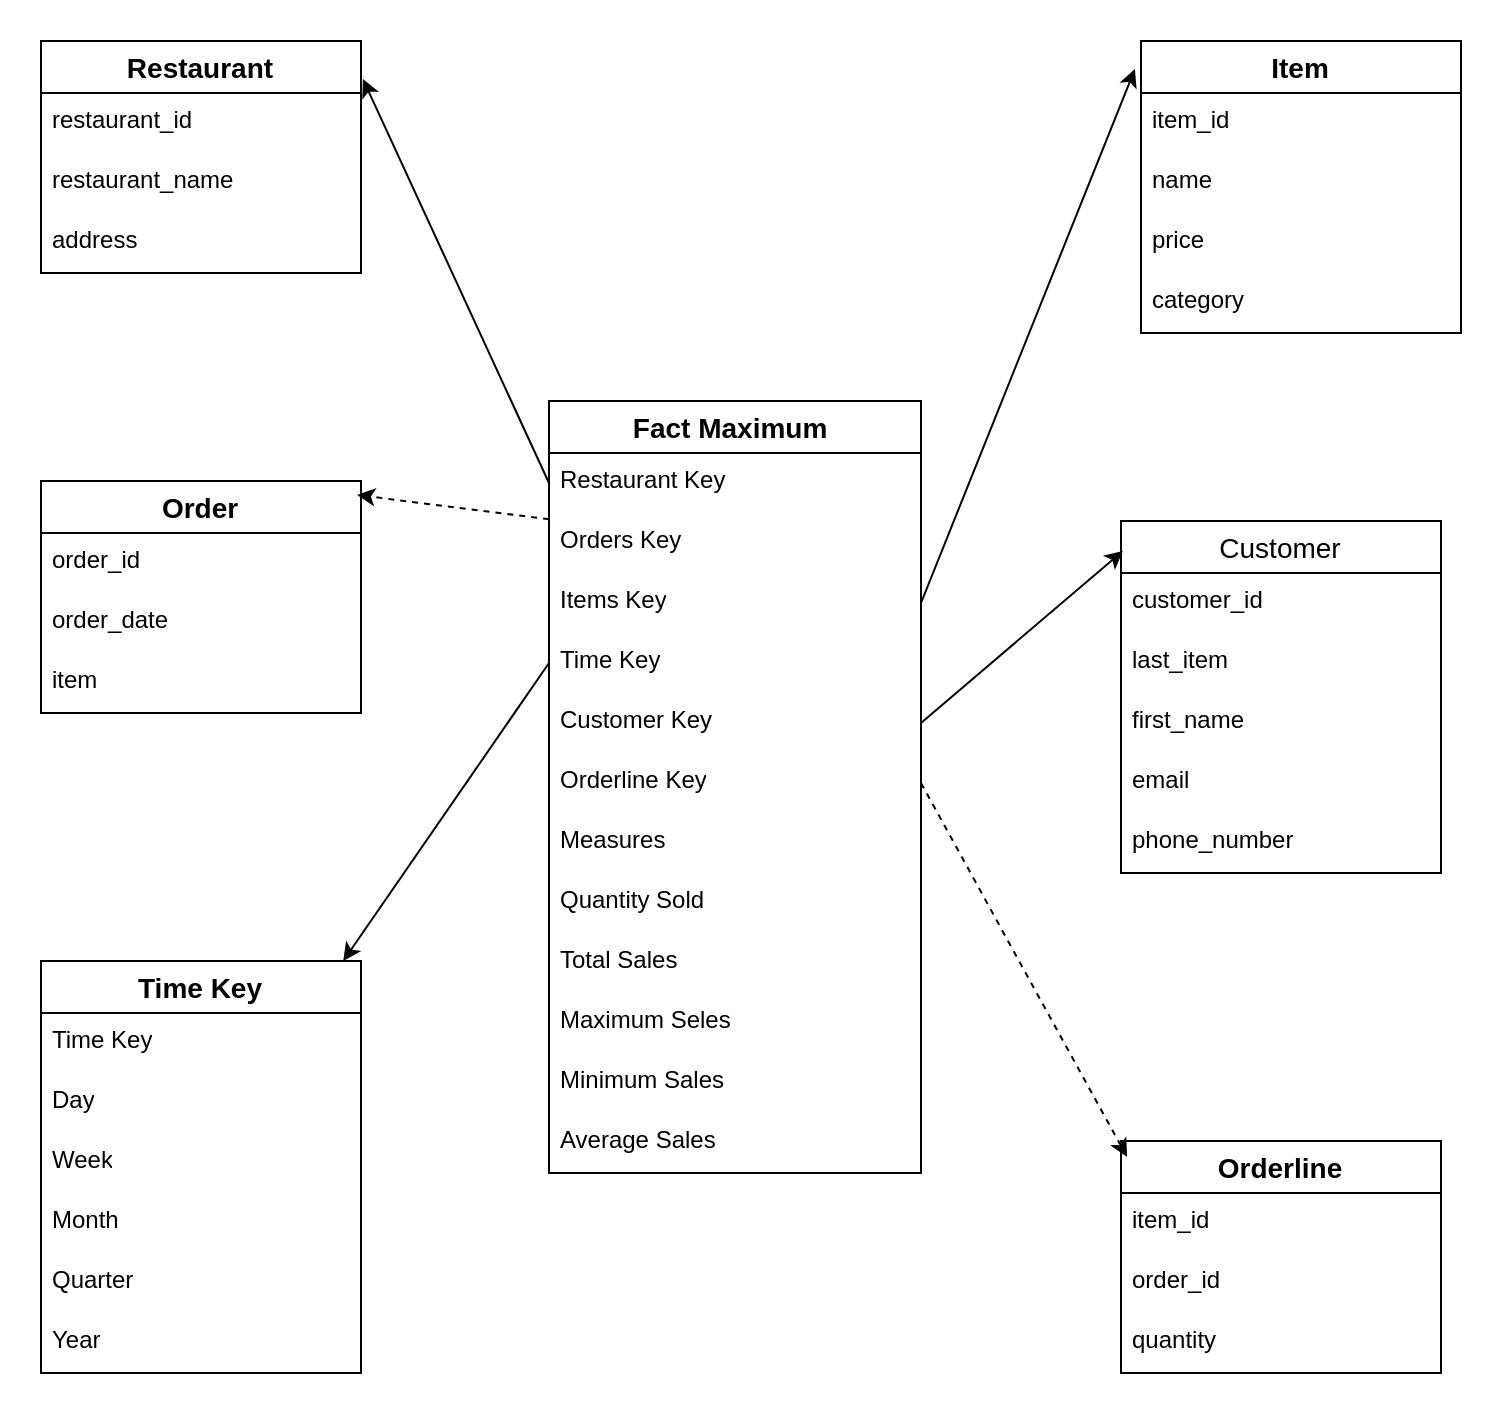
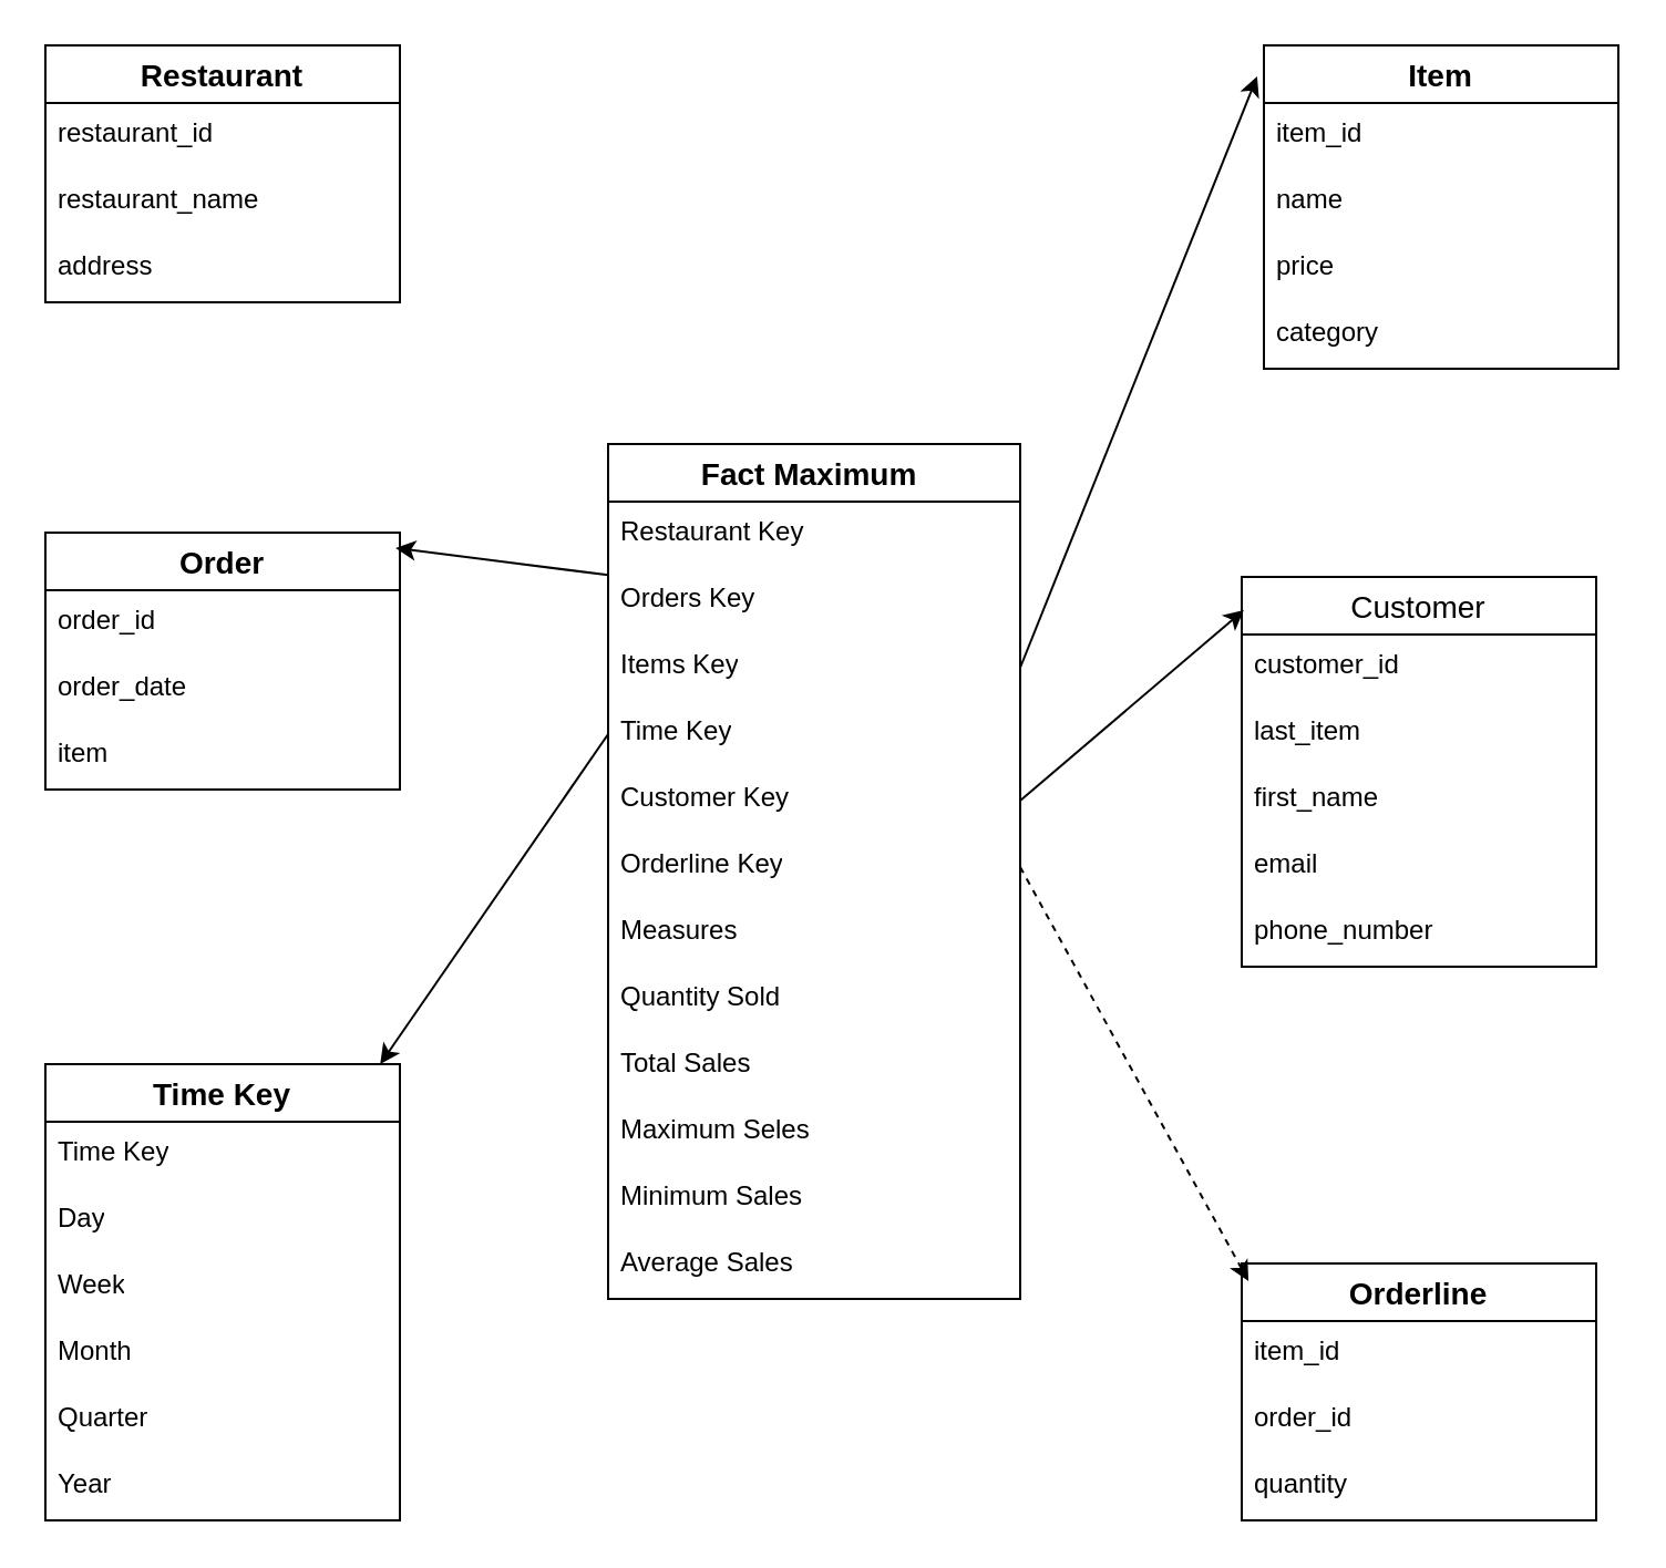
- <mxCell id="45" value="" style="endArrow=classic;html=1;rounded=0;entryX=1.006;entryY=0.164;entryDx=0;entryDy=0;entryPerimeter=0;exitX=0;exitY=0.5;exitDx=0;exitDy=0;" edge="1" parent="1" source="3" target="22"><mxGeometry width="50" height="50" relative="1" as="geometry"><mxPoint x="330" y="360" as="sourcePoint" /><mxPoint x="220" y="220" as="targetPoint" /><Array as="points" /></mxGeometry></mxCell>
- <mxCell id="46" value="" style="endArrow=classic;html=1;rounded=0;entryX=0.988;entryY=0.06;entryDx=0;entryDy=0;entryPerimeter=0;dashed=1;" edge="1" parent="1" source="4" target="26"><mxGeometry width="50" height="50" relative="1" as="geometry"><mxPoint x="330" y="360" as="sourcePoint" /><mxPoint x="160" y="250" as="targetPoint" /></mxGeometry></mxCell>
+ <mxCell id="46" value="" style="endArrow=classic;html=1;rounded=0;entryX=0.988;entryY=0.06;entryDx=0;entryDy=0;entryPerimeter=0;" edge="1" parent="1" source="4" target="26"><mxGeometry width="50" height="50" relative="1" as="geometry"><mxPoint x="330" y="360" as="sourcePoint" /><mxPoint x="160" y="250" as="targetPoint" /></mxGeometry></mxCell>
